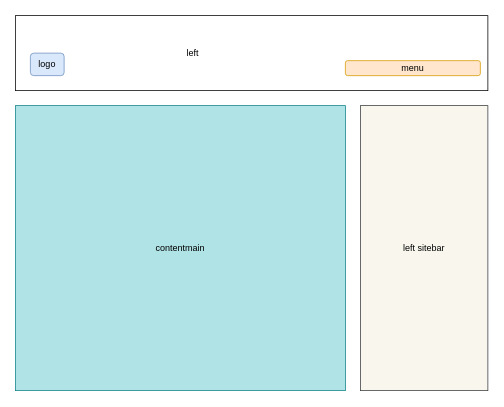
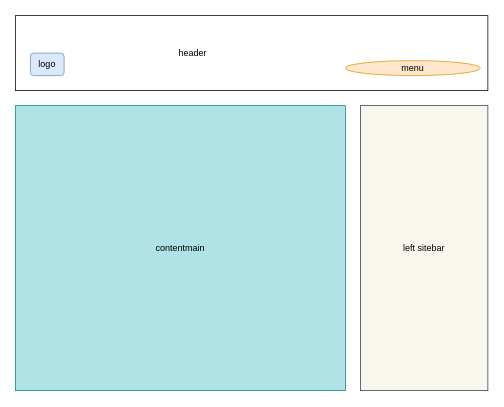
- <mxCell id="2" value="left&amp;nbsp; &amp;nbsp; &amp;nbsp; &amp;nbsp; &amp;nbsp; &amp;nbsp; &amp;nbsp; &amp;nbsp; &amp;nbsp; &amp;nbsp; &amp;nbsp; &amp;nbsp; &amp;nbsp; &amp;nbsp; &amp;nbsp; &amp;nbsp; &amp;nbsp; &amp;nbsp; &amp;nbsp; &amp;nbsp; &amp;nbsp; &amp;nbsp; &amp;nbsp; &amp;nbsp;" style="rounded=0;whiteSpace=wrap;html=1;" vertex="1" parent="1"><mxGeometry x="20" y="20" width="630" height="100" as="geometry" /></mxCell>
+ <mxCell id="2" value="header&amp;nbsp; &amp;nbsp; &amp;nbsp; &amp;nbsp; &amp;nbsp; &amp;nbsp; &amp;nbsp; &amp;nbsp; &amp;nbsp; &amp;nbsp; &amp;nbsp; &amp;nbsp; &amp;nbsp; &amp;nbsp; &amp;nbsp; &amp;nbsp; &amp;nbsp; &amp;nbsp; &amp;nbsp; &amp;nbsp; &amp;nbsp; &amp;nbsp; &amp;nbsp; &amp;nbsp;" style="rounded=0;whiteSpace=wrap;html=1;" vertex="1" parent="1"><mxGeometry x="20" y="20" width="630" height="100" as="geometry" /></mxCell>
- <mxCell id="4" value="menu" style="rounded=1;whiteSpace=wrap;html=1;fillColor=#ffe6cc;strokeColor=#d79b00;" vertex="1" parent="1"><mxGeometry x="460" y="80" width="180" height="20" as="geometry" /></mxCell>
+ <mxCell id="4" value="menu" style="ellipse;whiteSpace=wrap;html=1;fillColor=#ffe6cc;strokeColor=#d79b00;" vertex="1" parent="1"><mxGeometry x="460" y="80" width="180" height="20" as="geometry" /></mxCell>
